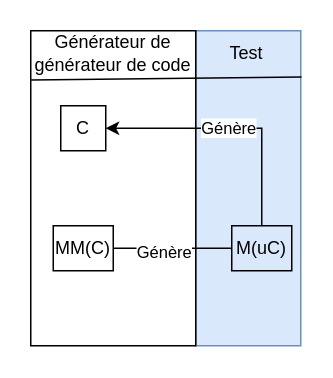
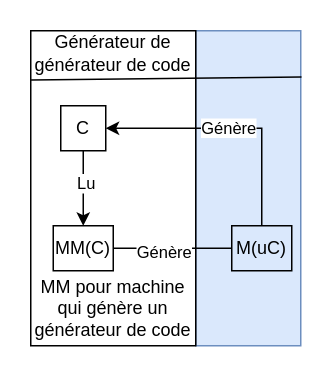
- <mxCell id="15" value="Test" style="text;html=1;strokeColor=none;fillColor=none;align=center;verticalAlign=middle;whiteSpace=wrap;rounded=0;" vertex="1" parent="1"><mxGeometry x="134" y="20" width="60" height="30" as="geometry" /></mxCell>
+ <mxCell id="4" style="edgeStyle=orthogonalEdgeStyle;rounded=0;orthogonalLoop=1;jettySize=auto;html=1;entryX=0.5;entryY=0;entryDx=0;entryDy=0;" edge="1" parent="1" source="6" target="9"><mxGeometry relative="1" as="geometry" /></mxCell>
+ <mxCell id="5" value="Lu" style="edgeLabel;html=1;align=center;verticalAlign=middle;resizable=0;points=[];" vertex="1" connectable="0" parent="4"><mxGeometry x="-0.173" y="1" relative="1" as="geometry"><mxPoint as="offset" /></mxGeometry></mxCell>
+ <mxCell id="14" value="MM pour machine qui génère un générateur de code" style="text;html=1;strokeColor=none;fillColor=none;align=center;verticalAlign=middle;whiteSpace=wrap;rounded=0;" vertex="1" parent="1"><mxGeometry x="20" y="190" width="110" height="30" as="geometry" /></mxCell>
